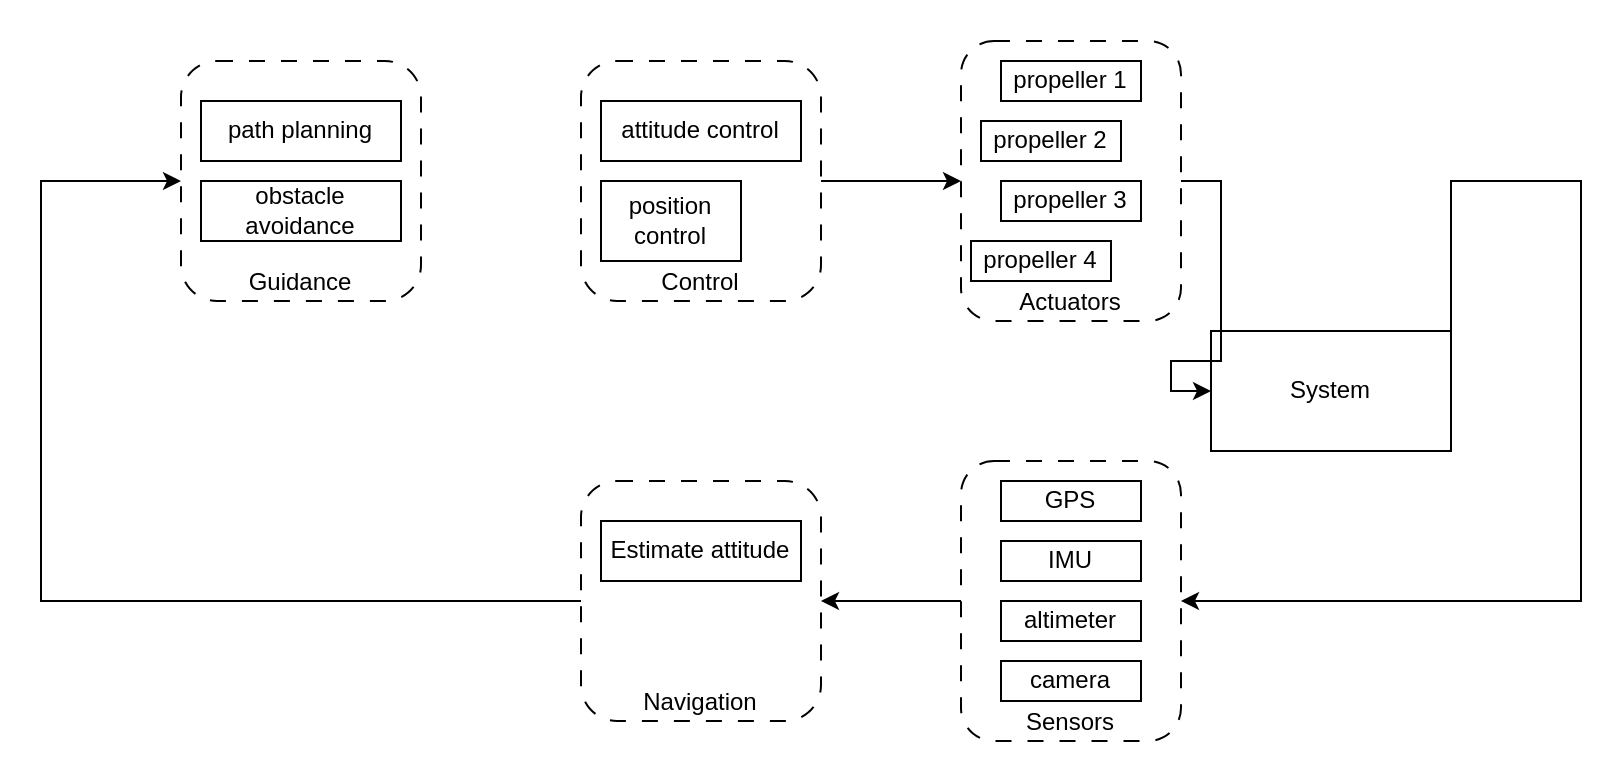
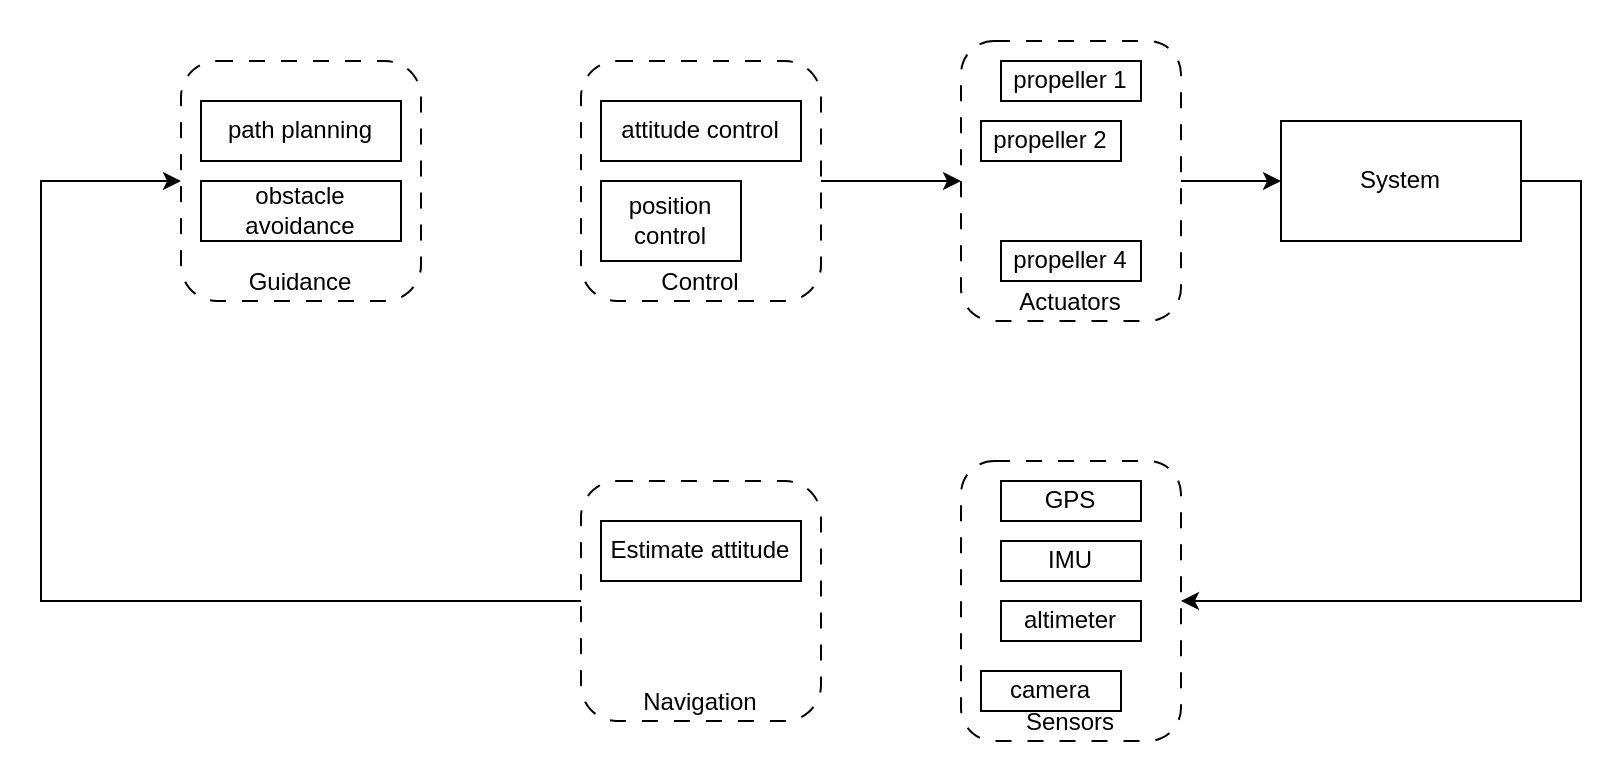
- <mxCell id="11" value="propeller 3" style="rounded=0;whiteSpace=wrap;html=1;" vertex="1" parent="1"><mxGeometry x="500" y="90" width="70" height="20" as="geometry" /></mxCell>
- <mxCell id="12" value="propeller 4" style="rounded=0;whiteSpace=wrap;html=1;" vertex="1" parent="1"><mxGeometry x="485" y="120" width="70" height="20" as="geometry" /></mxCell>
+ <mxCell id="12" value="propeller 4" style="rounded=0;whiteSpace=wrap;html=1;" vertex="1" parent="1"><mxGeometry x="500" y="120" width="70" height="20" as="geometry" /></mxCell>
- <mxCell id="5" value="System" style="whiteSpace=wrap;html=1;" vertex="1" parent="1"><mxGeometry x="605" y="165" width="120" height="60" as="geometry" /></mxCell>
+ <mxCell id="5" value="System" style="whiteSpace=wrap;html=1;" vertex="1" parent="1"><mxGeometry x="640" y="60" width="120" height="60" as="geometry" /></mxCell>
- <mxCell id="7" style="edgeStyle=orthogonalEdgeStyle;rounded=0;orthogonalLoop=1;jettySize=auto;html=1;exitX=0;exitY=0.5;exitDx=0;exitDy=0;entryX=1;entryY=0.5;entryDx=0;entryDy=0;" edge="1" parent="1" source="19" target="17"><mxGeometry relative="1" as="geometry"><mxPoint x="480" y="300" as="sourcePoint" /><mxPoint x="410.5" y="315" as="targetPoint" /></mxGeometry></mxCell>
- <mxCell id="23" value="camera" style="rounded=0;whiteSpace=wrap;html=1;" vertex="1" parent="1"><mxGeometry x="500" y="330" width="70" height="20" as="geometry" /></mxCell>
+ <mxCell id="23" value="camera" style="rounded=0;whiteSpace=wrap;html=1;" vertex="1" parent="1"><mxGeometry x="490" y="335" width="70" height="20" as="geometry" /></mxCell>
